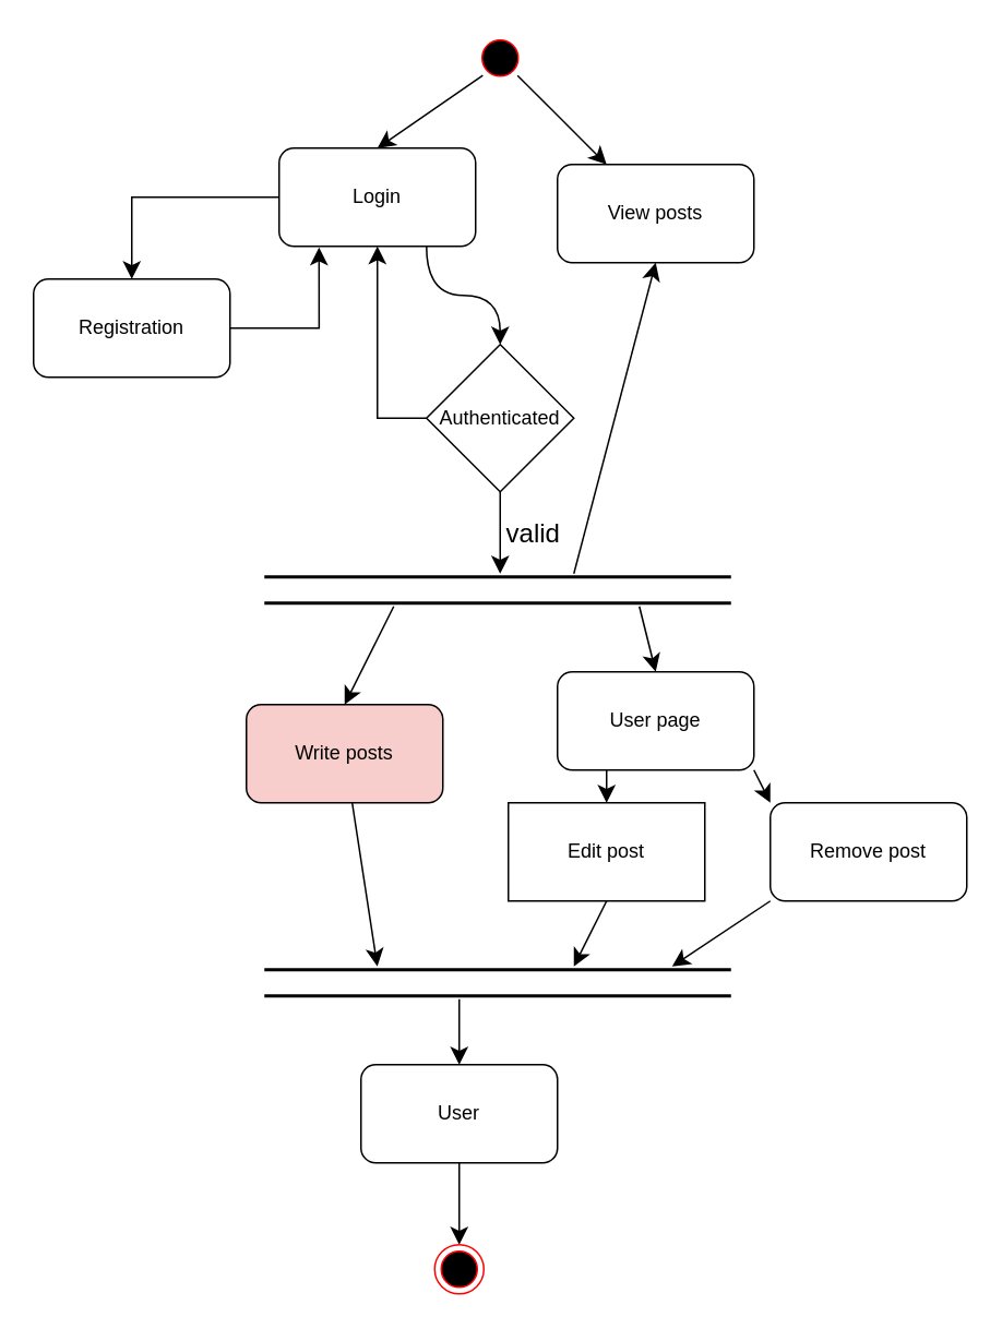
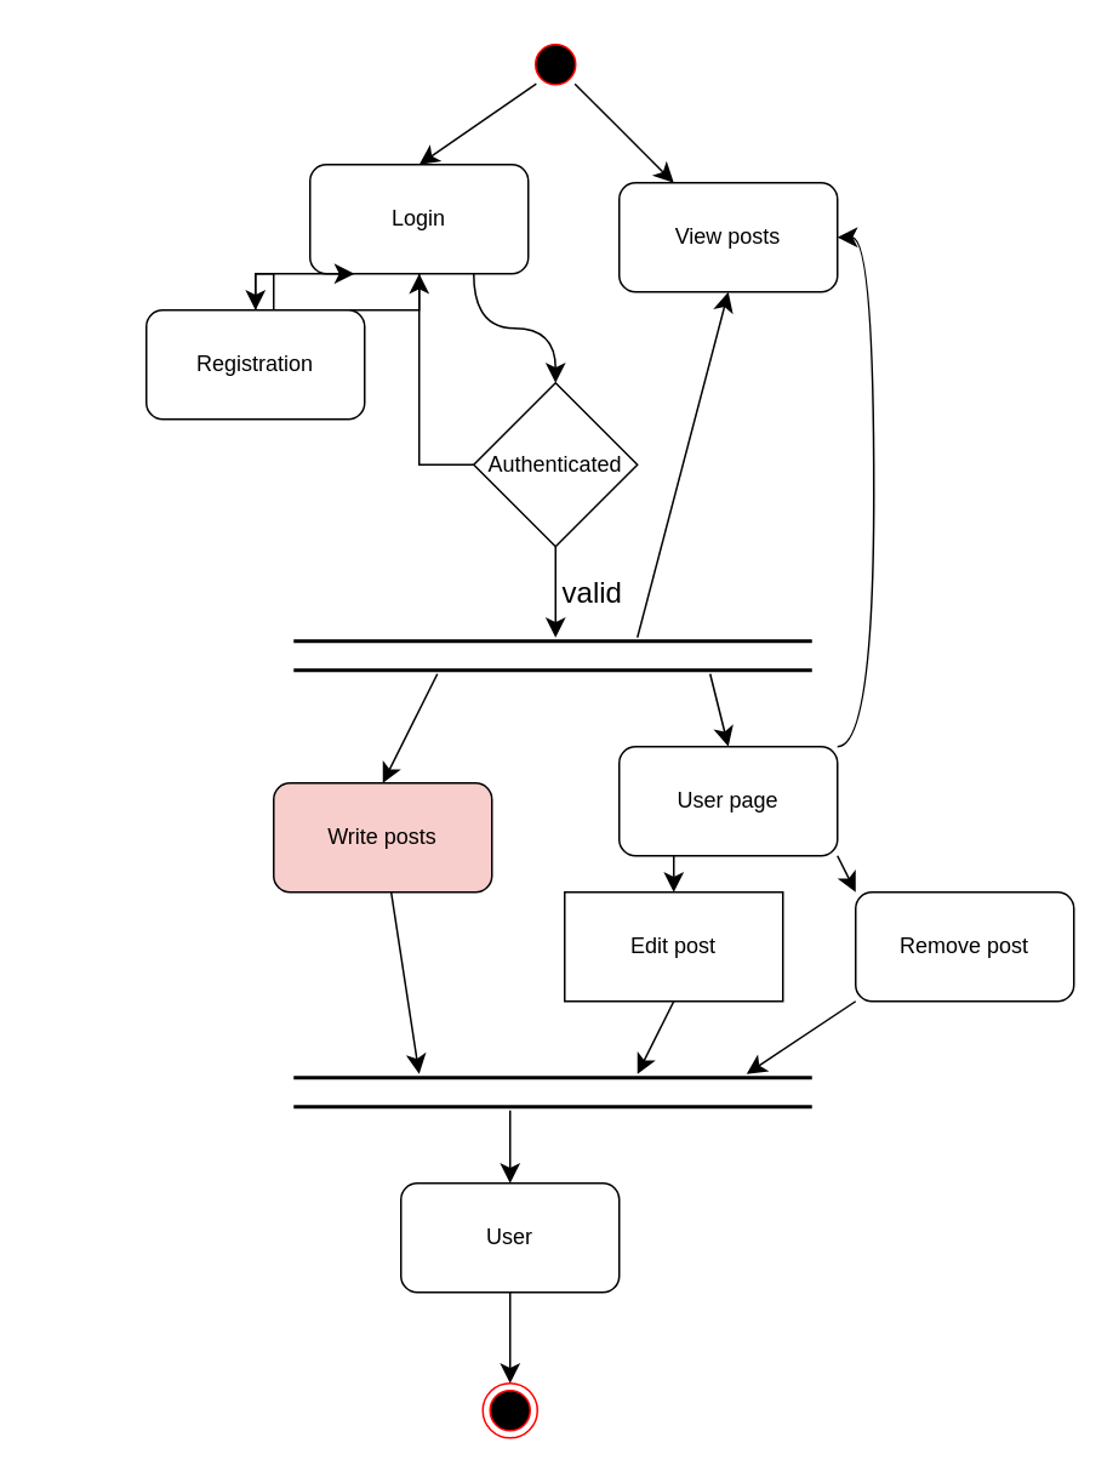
- <mxCell id="10" value="Registration" style="rounded=1;whiteSpace=wrap;html=1;" vertex="1" parent="1"><mxGeometry x="20" y="170" width="120" height="60" as="geometry" /></mxCell>
+ <mxCell id="10" value="Registration" style="rounded=1;whiteSpace=wrap;html=1;" vertex="1" parent="1"><mxGeometry x="80" y="170" width="120" height="60" as="geometry" /></mxCell>
+ <mxCell id="25" style="edgeStyle=orthogonalEdgeStyle;curved=1;rounded=0;orthogonalLoop=1;jettySize=auto;html=1;exitX=1;exitY=0;exitDx=0;exitDy=0;entryX=1;entryY=0.5;entryDx=0;entryDy=0;fontSize=12;startSize=8;endSize=8;" edge="1" parent="1" source="28" target="5"><mxGeometry relative="1" as="geometry"><Array as="points"><mxPoint x="480" y="410" /><mxPoint x="480" y="130" /></Array></mxGeometry></mxCell>
